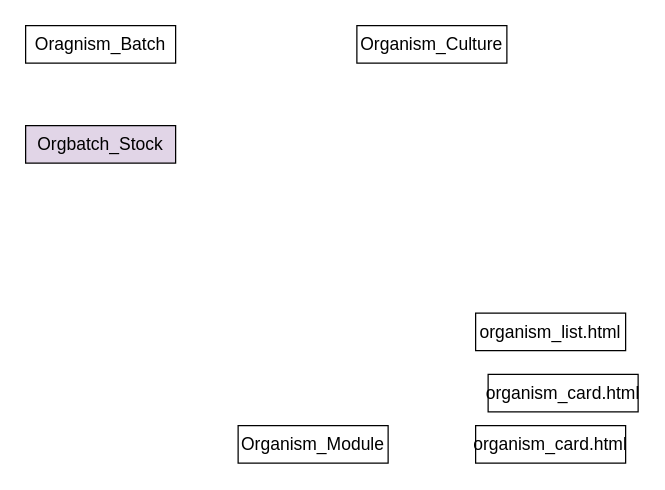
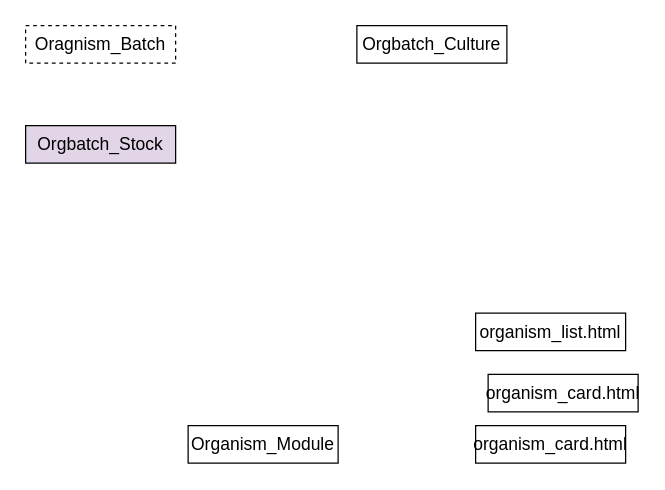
- <mxCell id="5" value="Oragnism_Batch" style="rounded=0;whiteSpace=wrap;html=1;fontSize=14;" vertex="1" parent="1"><mxGeometry x="20" y="20" width="120" height="30" as="geometry" /></mxCell>
+ <mxCell id="5" value="Oragnism_Batch" style="rounded=0;whiteSpace=wrap;html=1;fontSize=14;dashed=1;" vertex="1" parent="1"><mxGeometry x="20" y="20" width="120" height="30" as="geometry" /></mxCell>
- <mxCell id="4" value="Organism_Culture" style="rounded=0;whiteSpace=wrap;html=1;fontSize=14;" vertex="1" parent="1"><mxGeometry x="285" y="20" width="120" height="30" as="geometry" /></mxCell>
+ <mxCell id="4" value="Orgbatch_Culture" style="rounded=0;whiteSpace=wrap;html=1;fontSize=14;" vertex="1" parent="1"><mxGeometry x="285" y="20" width="120" height="30" as="geometry" /></mxCell>
- <mxCell id="2" value="Organism_Module" style="rounded=0;whiteSpace=wrap;html=1;fontSize=14;" vertex="1" parent="1"><mxGeometry x="190" y="340" width="120" height="30" as="geometry" /></mxCell>
+ <mxCell id="2" value="Organism_Module" style="rounded=0;whiteSpace=wrap;html=1;fontSize=14;" vertex="1" parent="1"><mxGeometry x="150" y="340" width="120" height="30" as="geometry" /></mxCell>
